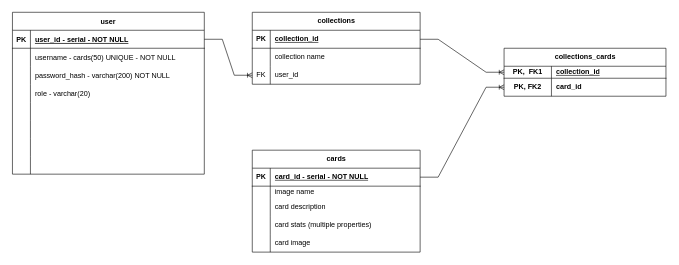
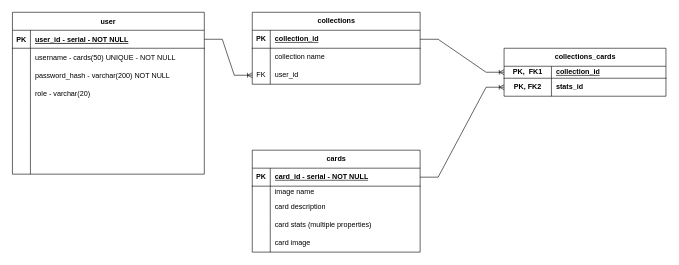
- <mxCell id="59" value="card_id" style="shape=partialRectangle;connectable=0;fillColor=none;top=0;left=0;bottom=0;right=0;align=left;spacingLeft=6;overflow=hidden;whiteSpace=wrap;html=1;fontStyle=1" vertex="1" parent="57"><mxGeometry x="79" width="191" height="30" as="geometry"><mxRectangle width="191" height="30" as="alternateBounds" /></mxGeometry></mxCell>
+ <mxCell id="59" value="stats_id" style="shape=partialRectangle;connectable=0;fillColor=none;top=0;left=0;bottom=0;right=0;align=left;spacingLeft=6;overflow=hidden;whiteSpace=wrap;html=1;fontStyle=1" vertex="1" parent="57"><mxGeometry x="79" width="191" height="30" as="geometry"><mxRectangle width="191" height="30" as="alternateBounds" /></mxGeometry></mxCell>
